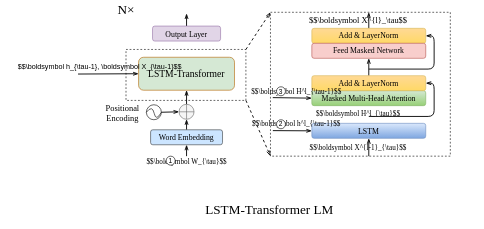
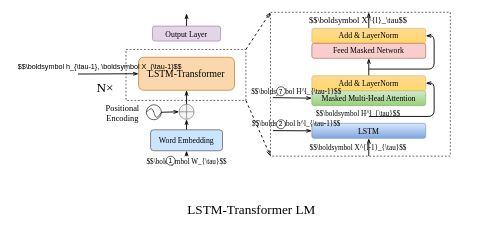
- <mxCell id="27" value="&lt;font style=&quot;font-size: 22px&quot;&gt;N×&lt;/font&gt;" style="text;html=1;align=center;verticalAlign=middle;resizable=0;points=[];autosize=1;strokeColor=none;fontFamily=Georgia;" parent="1" vertex="1"><mxGeometry x="184" y="7" width="50" height="20" as="geometry" /></mxCell>
+ <mxCell id="27" value="&lt;font style=&quot;font-size: 22px&quot;&gt;N×&lt;/font&gt;" style="text;html=1;align=center;verticalAlign=middle;resizable=0;points=[];autosize=1;strokeColor=none;fontFamily=Georgia;" parent="1" vertex="1"><mxGeometry x="149" y="137" width="50" height="20" as="geometry" /></mxCell>
- <mxCell id="22" value="&lt;font style=&quot;font-size: 16px&quot;&gt;LSTM-Transformer&lt;/font&gt;" style="rounded=1;whiteSpace=wrap;html=1;fontFamily=Georgia;fillColor=#d5e8d4;strokeColor=#b46504;" parent="1" vertex="1"><mxGeometry x="230" y="95" width="160" height="55" as="geometry" /></mxCell>
+ <mxCell id="22" value="&lt;font style=&quot;font-size: 16px&quot;&gt;LSTM-Transformer&lt;/font&gt;" style="rounded=1;whiteSpace=wrap;html=1;fontFamily=Georgia;fillColor=#fad7ac;strokeColor=#b46504;" parent="1" vertex="1"><mxGeometry x="230" y="95" width="160" height="55" as="geometry" /></mxCell>
- <mxCell id="41" value="&lt;font style=&quot;font-size: 11px&quot;&gt;3&lt;/font&gt;" style="ellipse;whiteSpace=wrap;html=1;aspect=fixed;" vertex="1" parent="1"><mxGeometry x="460" y="144.25" width="15" height="15" as="geometry" /></mxCell>
+ <mxCell id="41" value="&lt;font style=&quot;font-size: 11px&quot;&gt;7&lt;/font&gt;" style="ellipse;whiteSpace=wrap;html=1;aspect=fixed;" vertex="1" parent="1"><mxGeometry x="460" y="144.25" width="15" height="15" as="geometry" /></mxCell>
- <mxCell id="14" value="&lt;font style=&quot;font-size: 13px;&quot;&gt;Word Embedding&lt;/font&gt;" style="rounded=1;whiteSpace=wrap;html=1;fillColor=#cce5ff;strokeColor=#36393d;fontSize=13;fontFamily=Georgia;" parent="1" vertex="1"><mxGeometry x="250" y="216" width="120" height="25" as="geometry" /></mxCell>
+ <mxCell id="14" value="&lt;font style=&quot;font-size: 13px;&quot;&gt;Word Embedding&lt;/font&gt;" style="rounded=1;whiteSpace=wrap;html=1;fillColor=#cce5ff;strokeColor=#36393d;fontSize=13;fontFamily=Georgia;" parent="1" vertex="1"><mxGeometry x="250" y="216" width="120" height="35" as="geometry" /></mxCell>
- <mxCell id="28" value="&lt;font style=&quot;font-size: 22px&quot;&gt;LSTM-Transformer LM&lt;/font&gt;" style="text;html=1;align=center;verticalAlign=middle;resizable=0;points=[];autosize=1;strokeColor=none;fontFamily=Georgia;" parent="1" vertex="1"><mxGeometry x="322.5" y="340" width="250" height="20" as="geometry" /></mxCell>
+ <mxCell id="28" value="&lt;font style=&quot;font-size: 22px&quot;&gt;LSTM-Transformer LM&lt;/font&gt;" style="text;html=1;align=center;verticalAlign=middle;resizable=0;points=[];autosize=1;strokeColor=none;fontFamily=Georgia;" parent="1" vertex="1"><mxGeometry x="292.5" y="340" width="250" height="20" as="geometry" /></mxCell>
